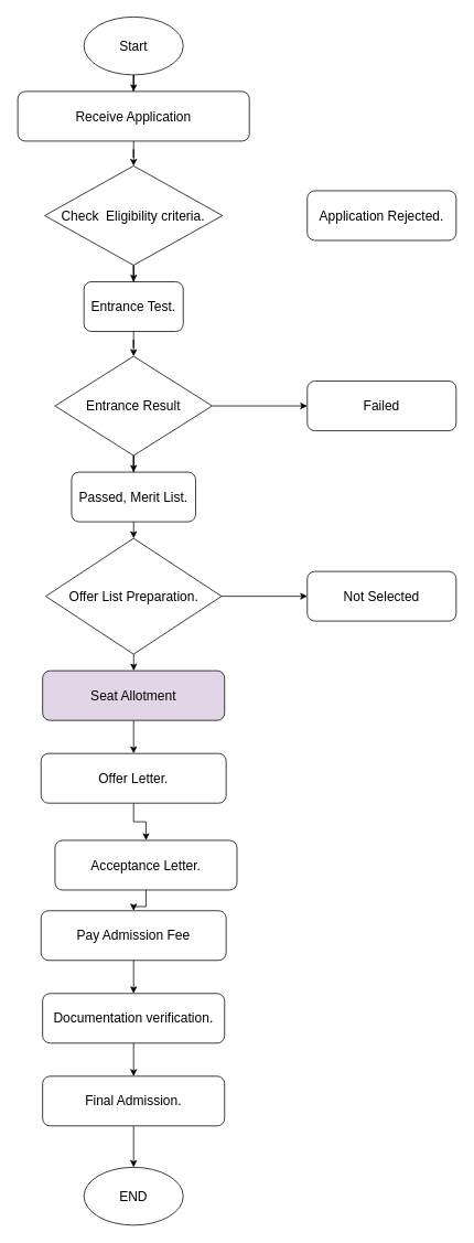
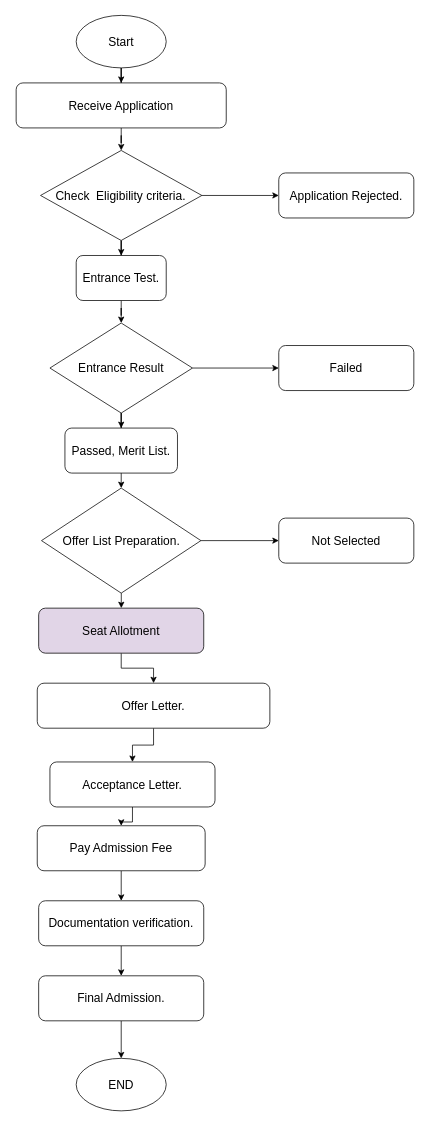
+ <mxCell id="7" value="" style="edgeStyle=orthogonalEdgeStyle;rounded=0;orthogonalLoop=1;jettySize=auto;html=1;" parent="1" source="8" target="14" edge="1"><mxGeometry relative="1" as="geometry" /></mxCell>
- <mxCell id="25" value="&lt;font style=&quot;font-size: 16px;&quot;&gt;Offer Letter.&lt;/font&gt;" style="rounded=1;whiteSpace=wrap;html=1;" parent="1" vertex="1"><mxGeometry x="49.12" y="910" width="223.75" height="60" as="geometry" /></mxCell>
+ <mxCell id="25" value="&lt;font style=&quot;font-size: 16px;&quot;&gt;Offer Letter.&lt;/font&gt;" style="rounded=1;whiteSpace=wrap;html=1;" parent="1" vertex="1"><mxGeometry x="49.12" y="910" width="310" height="60" as="geometry" /></mxCell>
